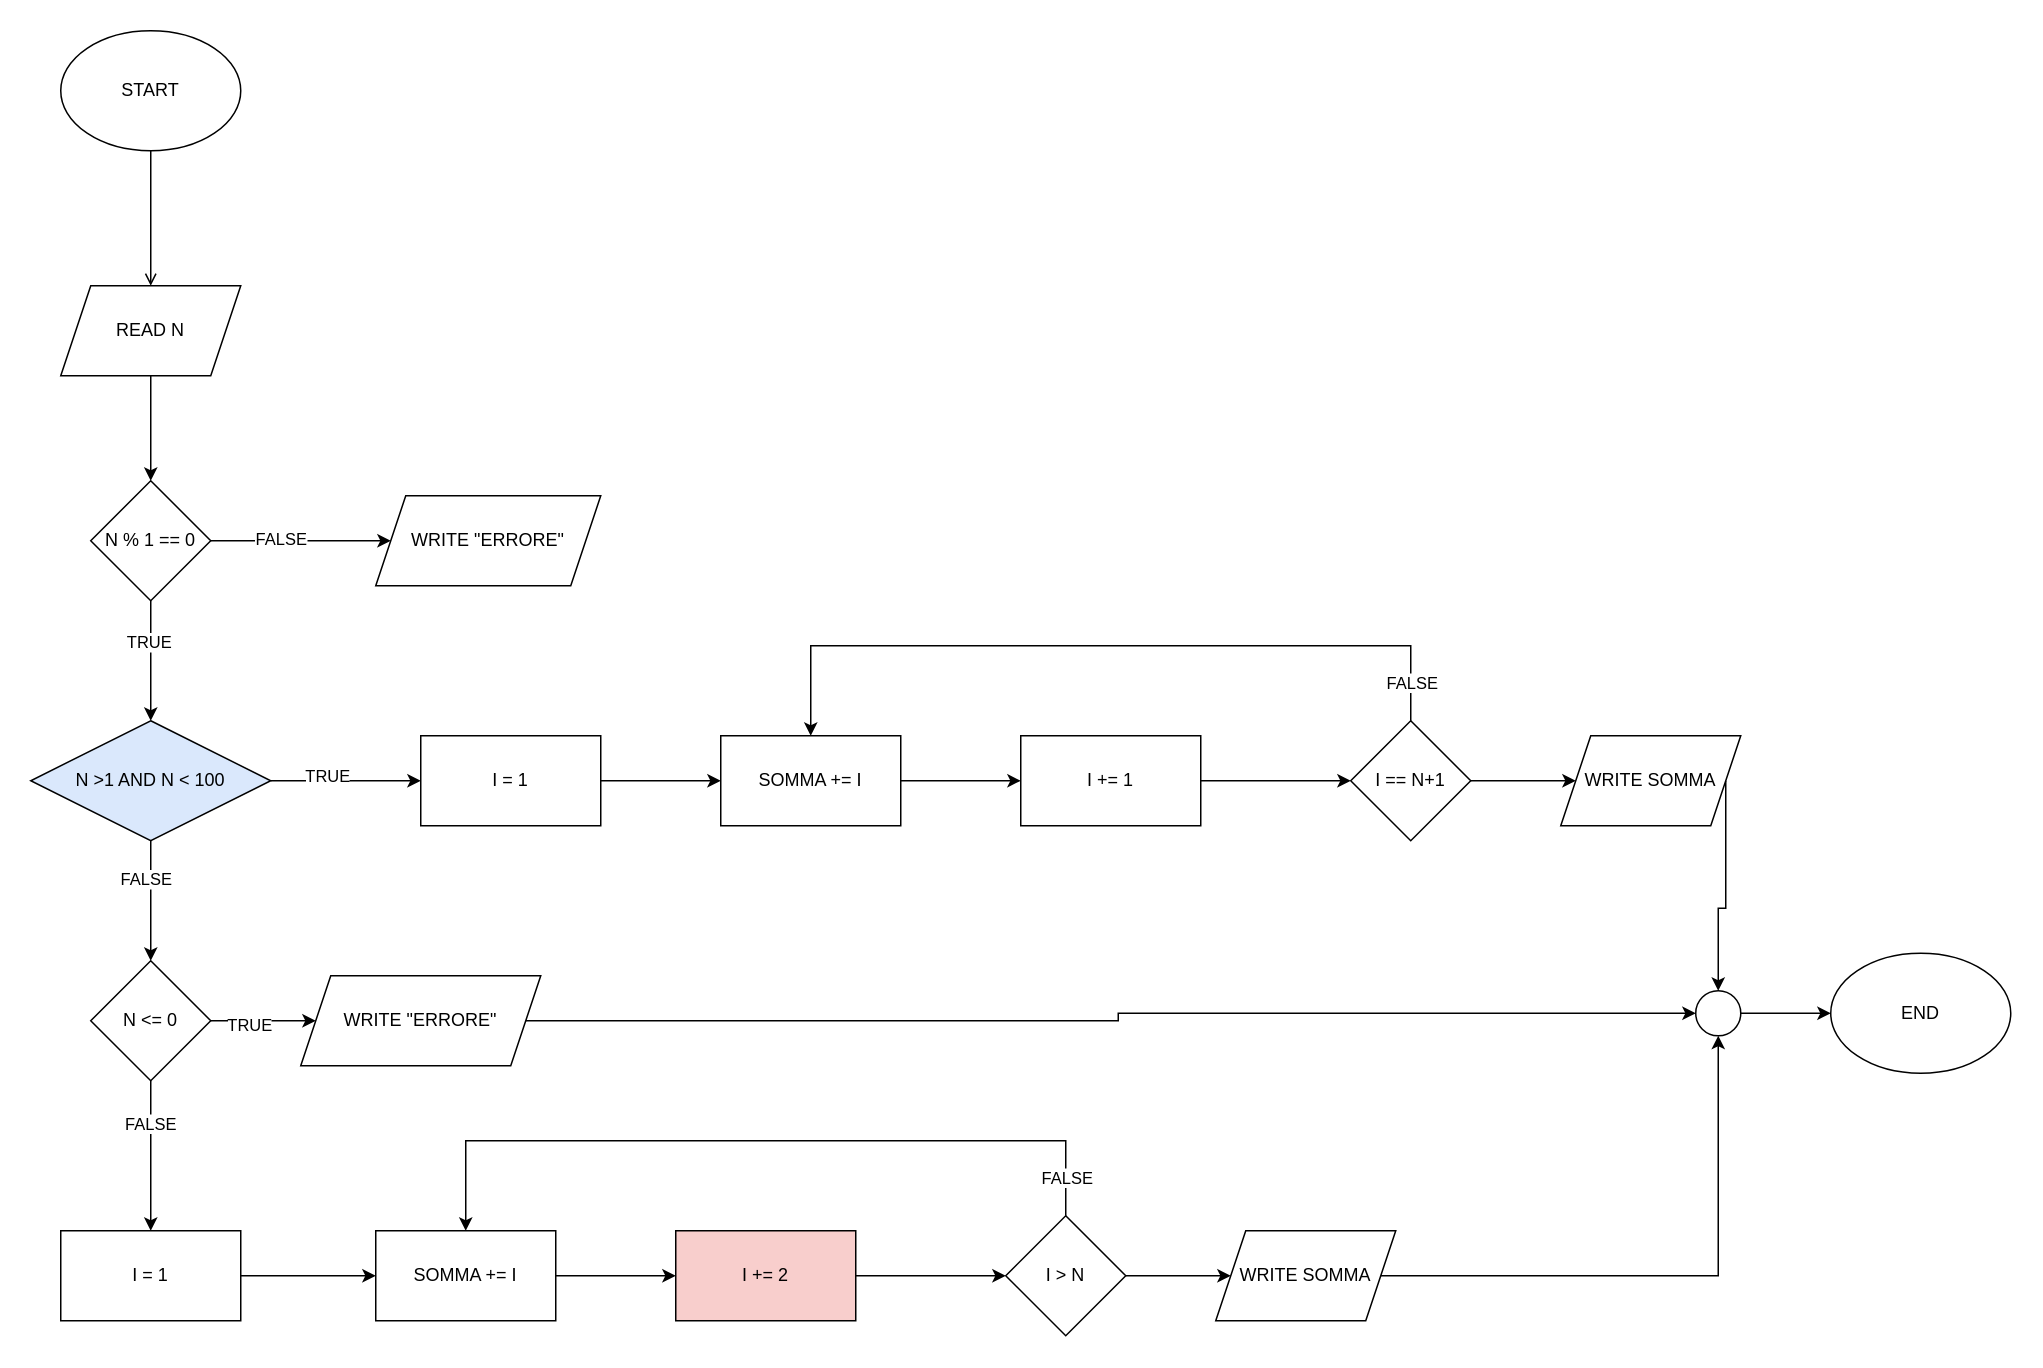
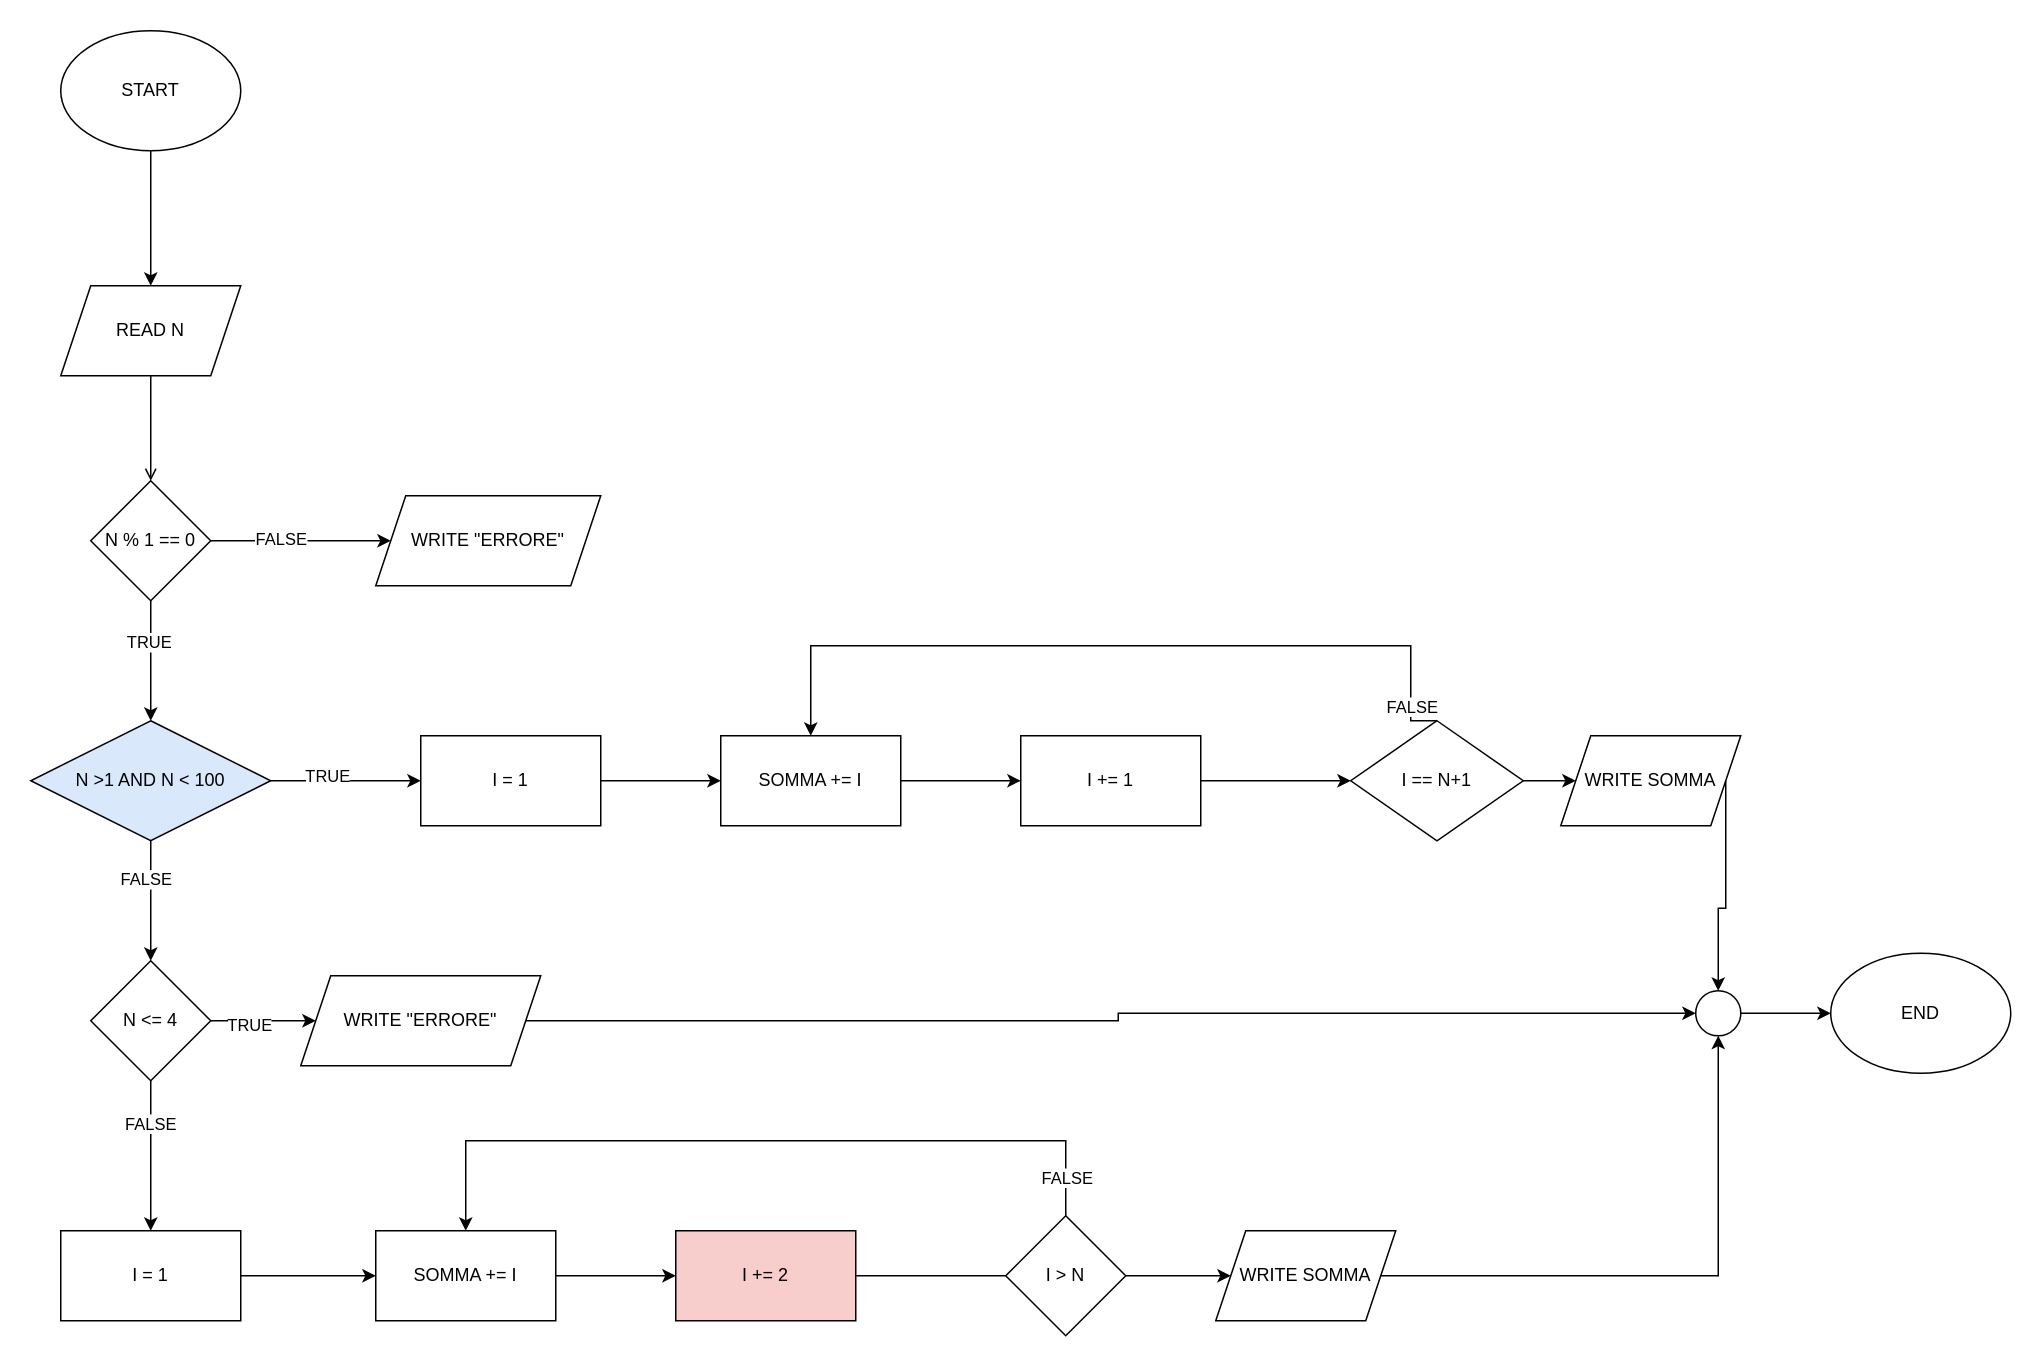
- <mxCell id="2" value="" style="edgeStyle=orthogonalEdgeStyle;rounded=0;orthogonalLoop=1;jettySize=auto;html=1;endArrow=open;" edge="1" parent="1" source="3" target="5"><mxGeometry relative="1" as="geometry" /></mxCell>
+ <mxCell id="2" value="" style="edgeStyle=orthogonalEdgeStyle;rounded=0;orthogonalLoop=1;jettySize=auto;html=1;" edge="1" parent="1" source="3" target="5"><mxGeometry relative="1" as="geometry" /></mxCell>
- <mxCell id="4" value="" style="edgeStyle=orthogonalEdgeStyle;rounded=0;orthogonalLoop=1;jettySize=auto;html=1;" edge="1" parent="1" source="5" target="10"><mxGeometry relative="1" as="geometry" /></mxCell>
+ <mxCell id="4" value="" style="edgeStyle=orthogonalEdgeStyle;rounded=0;orthogonalLoop=1;jettySize=auto;html=1;endArrow=open;" edge="1" parent="1" source="5" target="10"><mxGeometry relative="1" as="geometry" /></mxCell>
- <mxCell id="26" value="I == N+1" style="rhombus;whiteSpace=wrap;html=1;" vertex="1" parent="1"><mxGeometry x="900" y="480" width="80" height="80" as="geometry" /></mxCell>
+ <mxCell id="26" value="I == N+1" style="rhombus;whiteSpace=wrap;html=1;" vertex="1" parent="1"><mxGeometry x="900" y="480" width="115" height="80" as="geometry" /></mxCell>
- <mxCell id="31" value="N &amp;lt;= 0" style="rhombus;whiteSpace=wrap;html=1;" vertex="1" parent="1"><mxGeometry x="60" y="640" width="80" height="80" as="geometry" /></mxCell>
+ <mxCell id="31" value="N &amp;lt;= 4" style="rhombus;whiteSpace=wrap;html=1;" vertex="1" parent="1"><mxGeometry x="60" y="640" width="80" height="80" as="geometry" /></mxCell>
- <mxCell id="38" value="" style="edgeStyle=orthogonalEdgeStyle;rounded=0;orthogonalLoop=1;jettySize=auto;html=1;" edge="1" parent="1" source="39" target="43"><mxGeometry relative="1" as="geometry" /></mxCell>
+ <mxCell id="38" value="" style="edgeStyle=orthogonalEdgeStyle;rounded=0;orthogonalLoop=1;jettySize=auto;html=1;endArrow=none;" edge="1" parent="1" source="39" target="43"><mxGeometry relative="1" as="geometry" /></mxCell>
